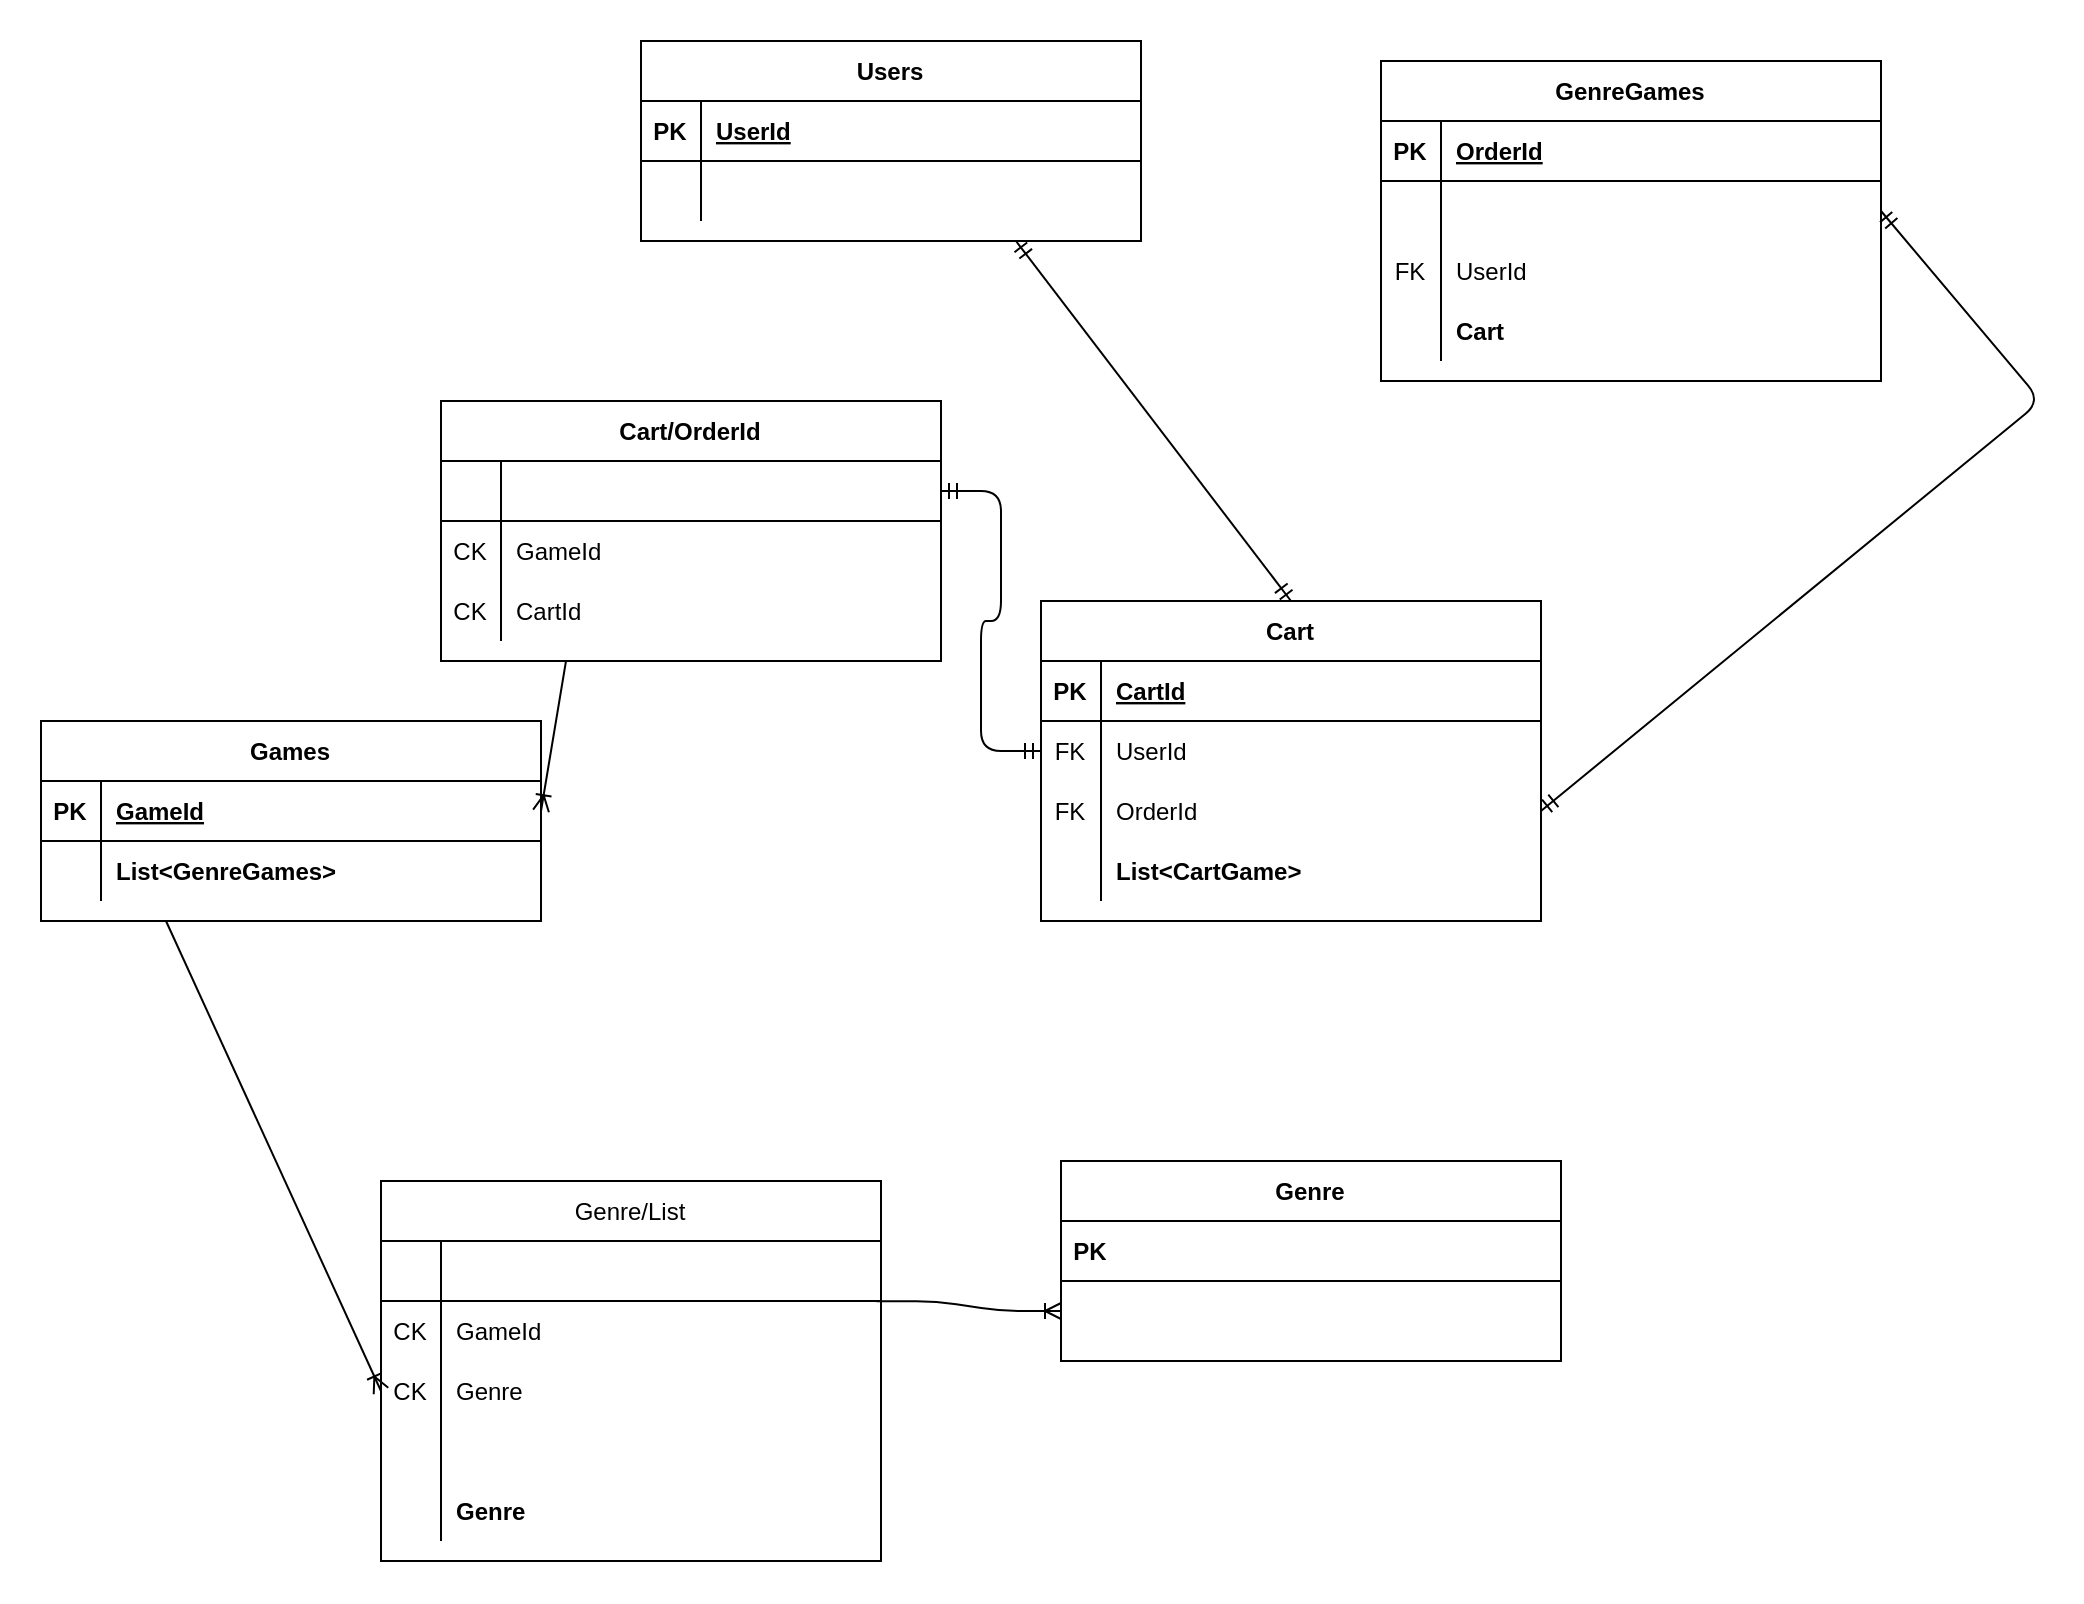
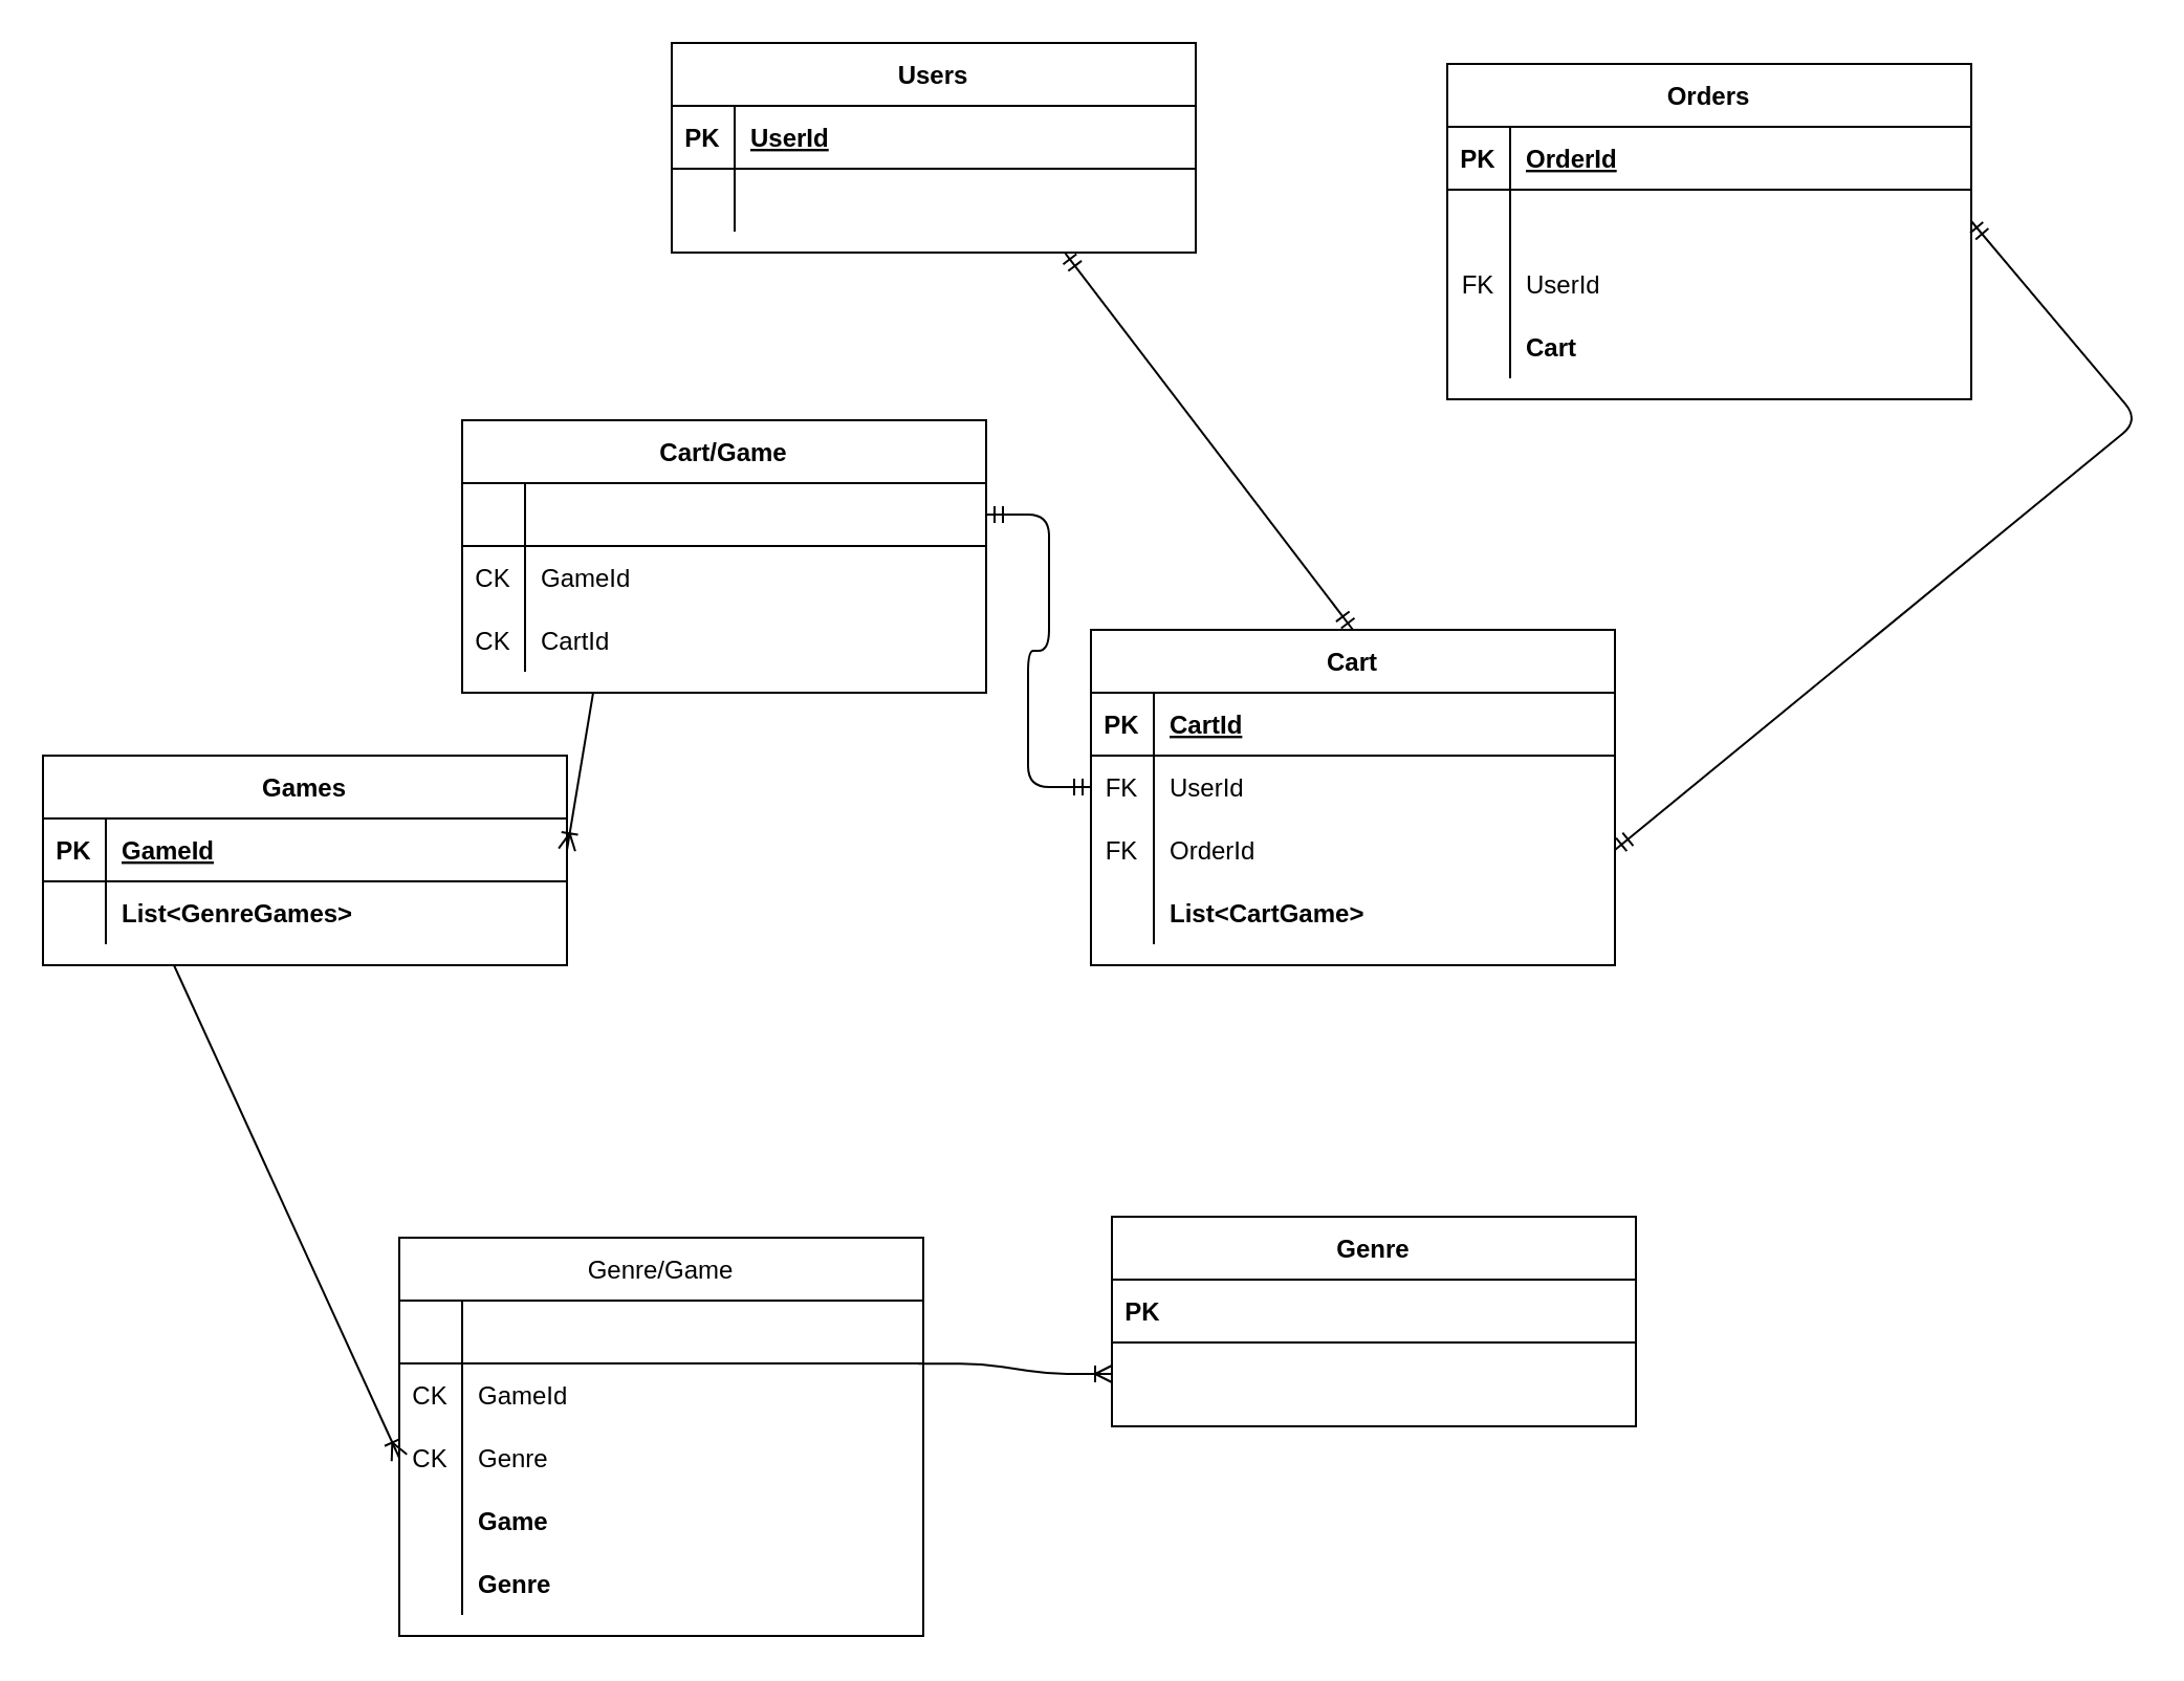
- <mxCell id="56" value="GenreGames" style="shape=table;startSize=30;container=1;collapsible=1;childLayout=tableLayout;fixedRows=1;rowLines=0;fontStyle=1;align=center;resizeLast=1;" parent="1" vertex="1"><mxGeometry x="690" y="30" width="250" height="160" as="geometry" /></mxCell>
+ <mxCell id="56" value="Orders" style="shape=table;startSize=30;container=1;collapsible=1;childLayout=tableLayout;fixedRows=1;rowLines=0;fontStyle=1;align=center;resizeLast=1;" parent="1" vertex="1"><mxGeometry x="690" y="30" width="250" height="160" as="geometry" /></mxCell>
- <mxCell id="32" value="Cart/OrderId" style="shape=table;startSize=30;container=1;collapsible=1;childLayout=tableLayout;fixedRows=1;rowLines=0;fontStyle=1;align=center;resizeLast=1;" vertex="1" parent="1"><mxGeometry x="220" y="200" width="250" height="130" as="geometry" /></mxCell>
+ <mxCell id="32" value="Cart/Game" style="shape=table;startSize=30;container=1;collapsible=1;childLayout=tableLayout;fixedRows=1;rowLines=0;fontStyle=1;align=center;resizeLast=1;" vertex="1" parent="1"><mxGeometry x="220" y="200" width="250" height="130" as="geometry" /></mxCell>
- <mxCell id="3" value="Genre/List" style="shape=table;startSize=30;container=1;collapsible=1;childLayout=tableLayout;fixedRows=1;rowLines=0;fontStyle=0;align=center;resizeLast=1;" vertex="1" parent="1"><mxGeometry x="190" y="590" width="250" height="190" as="geometry" /></mxCell>
+ <mxCell id="3" value="Genre/Game" style="shape=table;startSize=30;container=1;collapsible=1;childLayout=tableLayout;fixedRows=1;rowLines=0;fontStyle=0;align=center;resizeLast=1;" vertex="1" parent="1"><mxGeometry x="190" y="590" width="250" height="190" as="geometry" /></mxCell>
+ <mxCell id="15" value="Game" style="shape=partialRectangle;overflow=hidden;connectable=0;fillColor=none;top=0;left=0;bottom=0;right=0;align=left;spacingLeft=6;fontStyle=1" vertex="1" parent="13"><mxGeometry x="30" width="220" height="30" as="geometry" /></mxCell>
